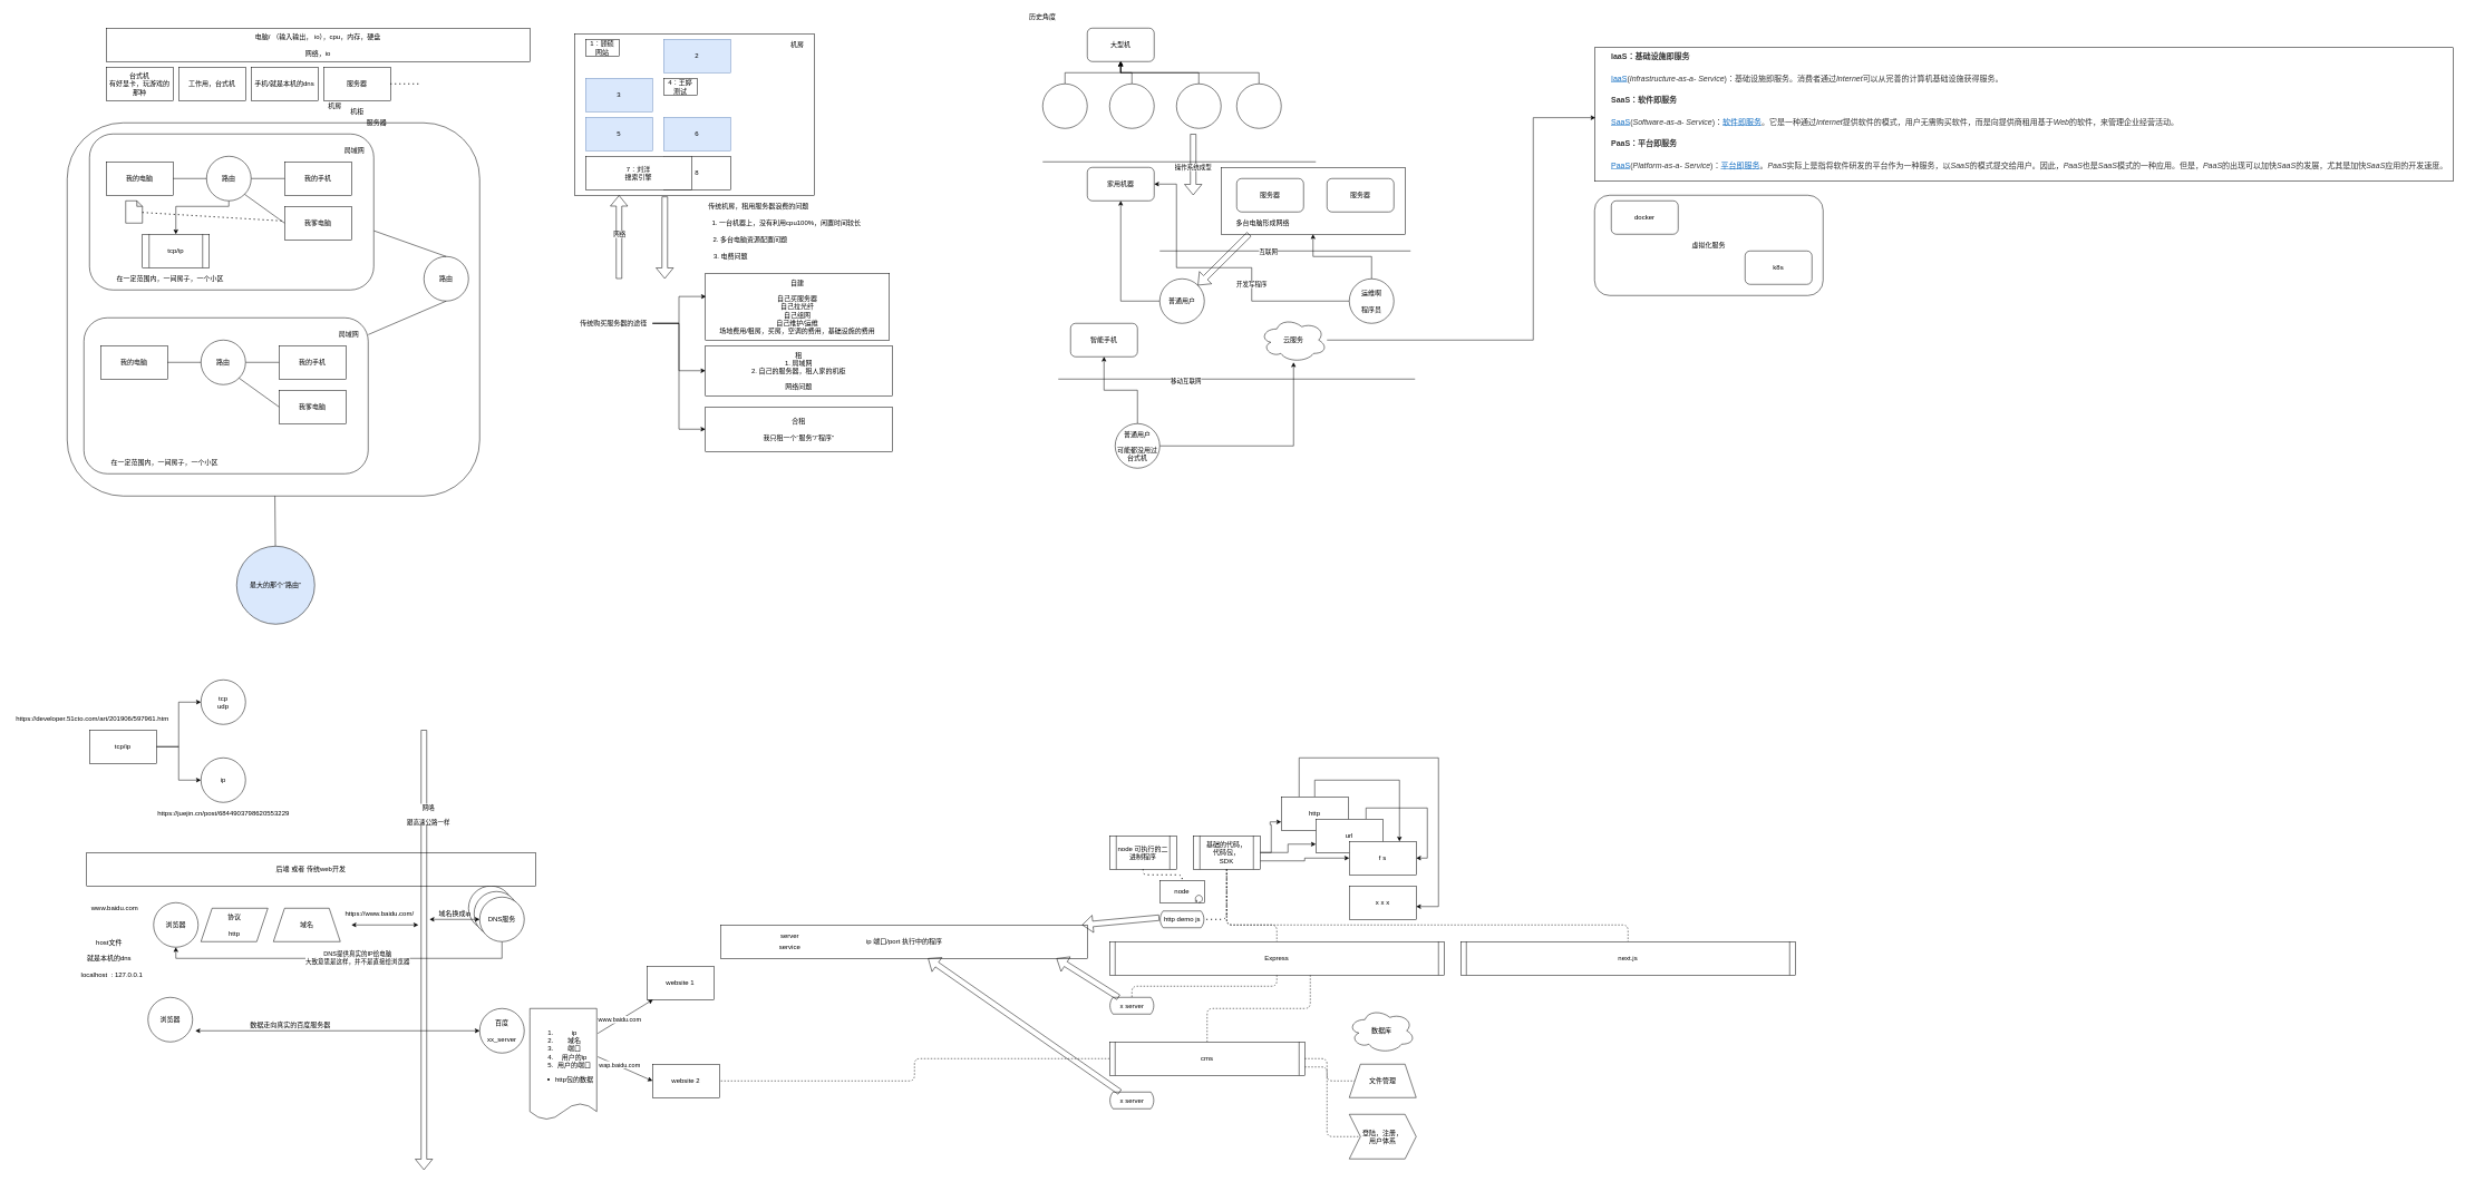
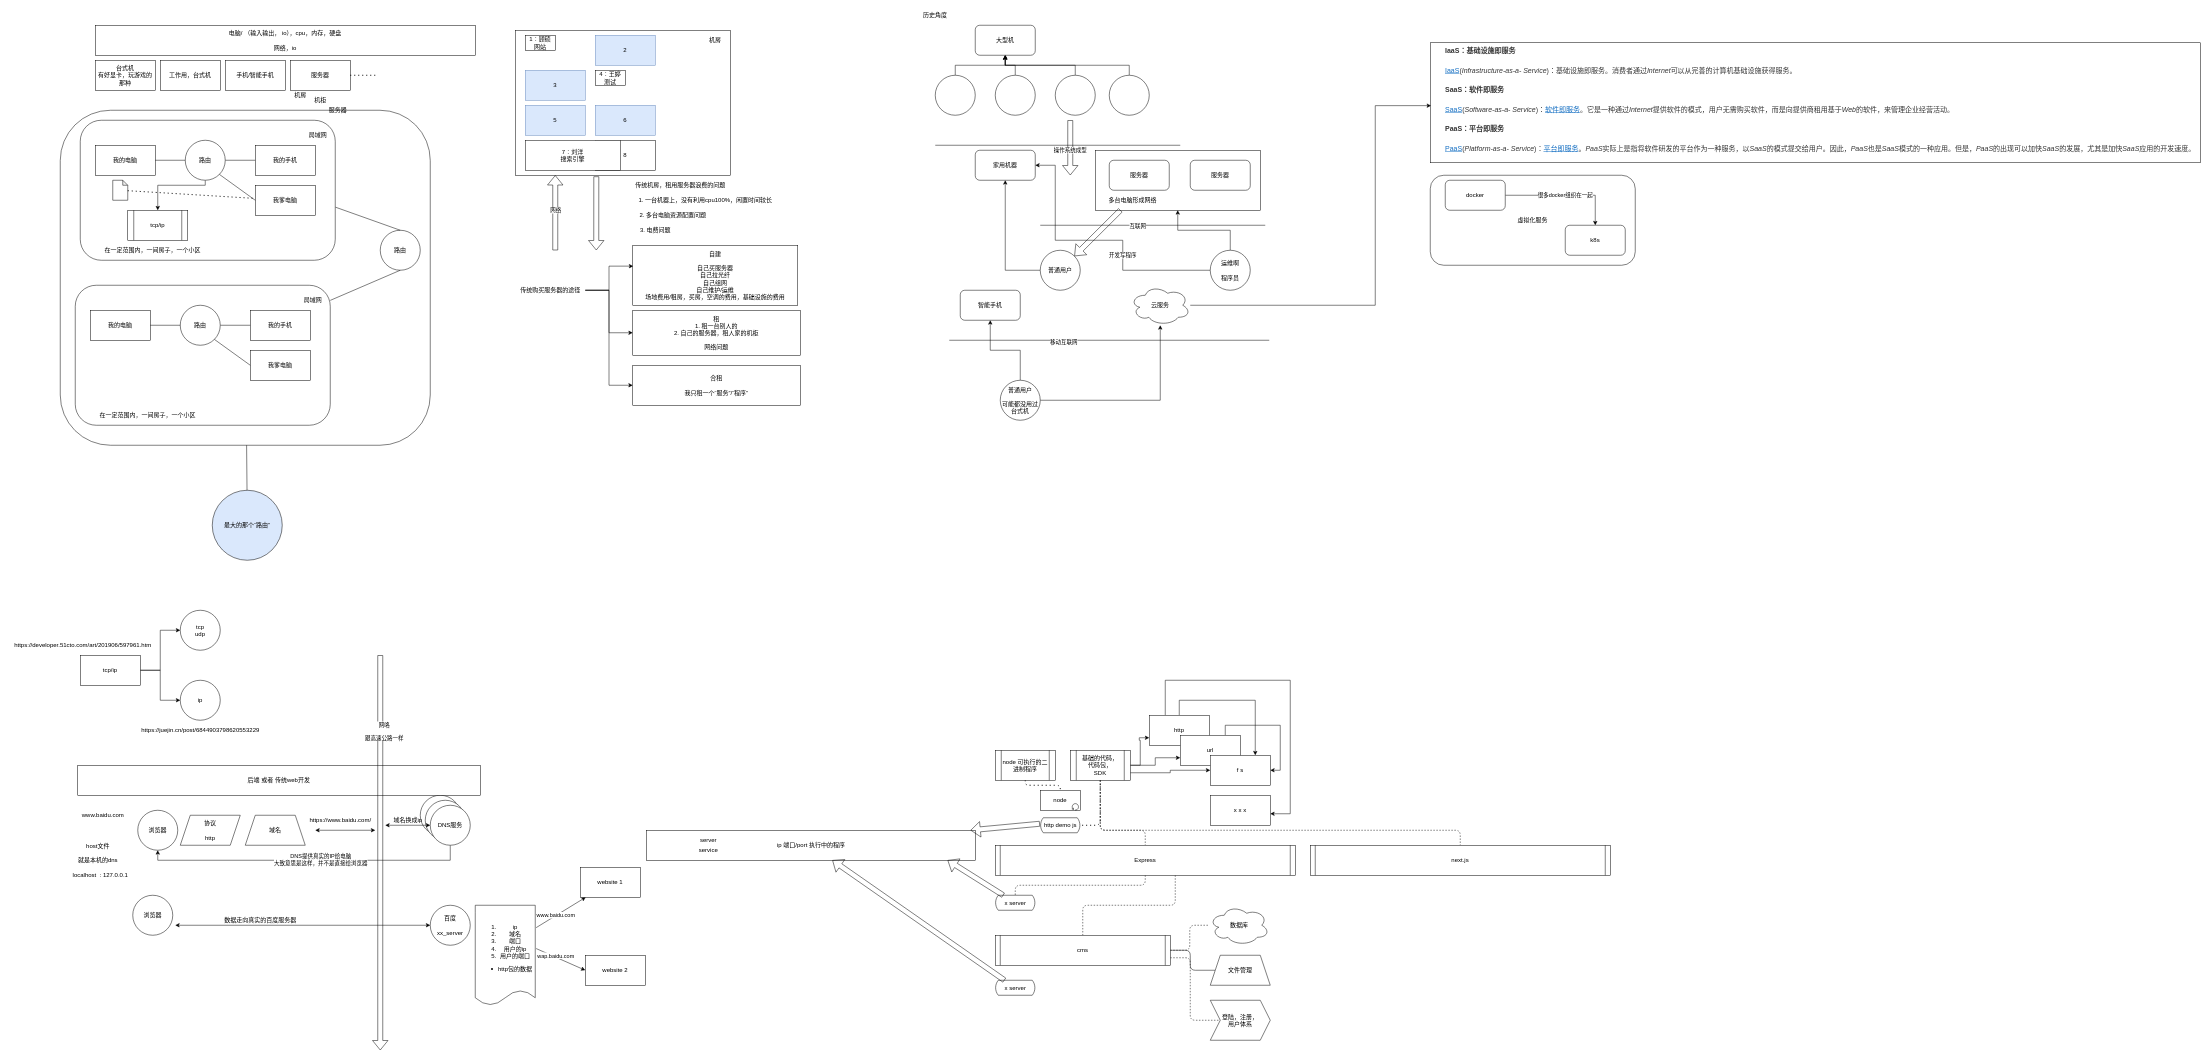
- <mxCell id="17" value="手机/就是本机的dns" style="rounded=0;whiteSpace=wrap;html=1;" parent="1" vertex="1"><mxGeometry x="450" y="120" width="120" height="60" as="geometry" /></mxCell>
+ <mxCell id="17" value="手机/智能手机" style="rounded=0;whiteSpace=wrap;html=1;" parent="1" vertex="1"><mxGeometry x="450" y="120" width="120" height="60" as="geometry" /></mxCell>
+ <mxCell id="82" value="很多docker组织在一起" style="edgeStyle=orthogonalEdgeStyle;rounded=0;orthogonalLoop=1;jettySize=auto;html=1;" parent="1" source="83" target="84" edge="1"><mxGeometry relative="1" as="geometry" /></mxCell>
- <mxCell id="47" value="租&lt;br&gt;1. 局域网&lt;br&gt;2. 自己的服务器，租人家的机柜&lt;br&gt;&lt;br&gt;网络问题" style="rounded=0;whiteSpace=wrap;html=1;" parent="1" vertex="1"><mxGeometry x="1265" y="620" width="335" height="90" as="geometry" /></mxCell>
+ <mxCell id="47" value="租&lt;br&gt;1. 租一台别人的&lt;br&gt;2. 自己的服务器，租人家的机柜&lt;br&gt;&lt;br&gt;网络问题" style="rounded=0;whiteSpace=wrap;html=1;" parent="1" vertex="1"><mxGeometry x="1265" y="620" width="335" height="90" as="geometry" /></mxCell>
- <mxCell id="169" style="endArrow=none;dashed=1;html=1;fontFamily=Helvetica;fontSize=11;fontColor=#000000;align=center;strokeColor=#000000;edgeStyle=orthogonalEdgeStyle;" edge="1" parent="1" source="172" target="140"><mxGeometry relative="1" as="geometry" /></mxCell>
+ <mxCell id="169" style="endArrow=none;dashed=1;html=1;fontFamily=Helvetica;fontSize=11;fontColor=#000000;align=center;strokeColor=#000000;edgeStyle=orthogonalEdgeStyle;" edge="1" parent="1" source="172" target="173"><mxGeometry relative="1" as="geometry" /></mxCell>
- <mxCell id="170" style="endArrow=none;dashed=1;html=1;fontFamily=Helvetica;fontSize=11;fontColor=#000000;align=center;strokeColor=#000000;edgeStyle=orthogonalEdgeStyle;" edge="1" parent="1" source="172" target="174"><mxGeometry relative="1" as="geometry" /></mxCell>
+ <mxCell id="170" style="endArrow=none;dashed=0;html=1;fontFamily=Helvetica;fontSize=11;fontColor=#000000;align=center;strokeColor=#000000;edgeStyle=orthogonalEdgeStyle;" edge="1" parent="1" source="172" target="174"><mxGeometry relative="1" as="geometry" /></mxCell>
